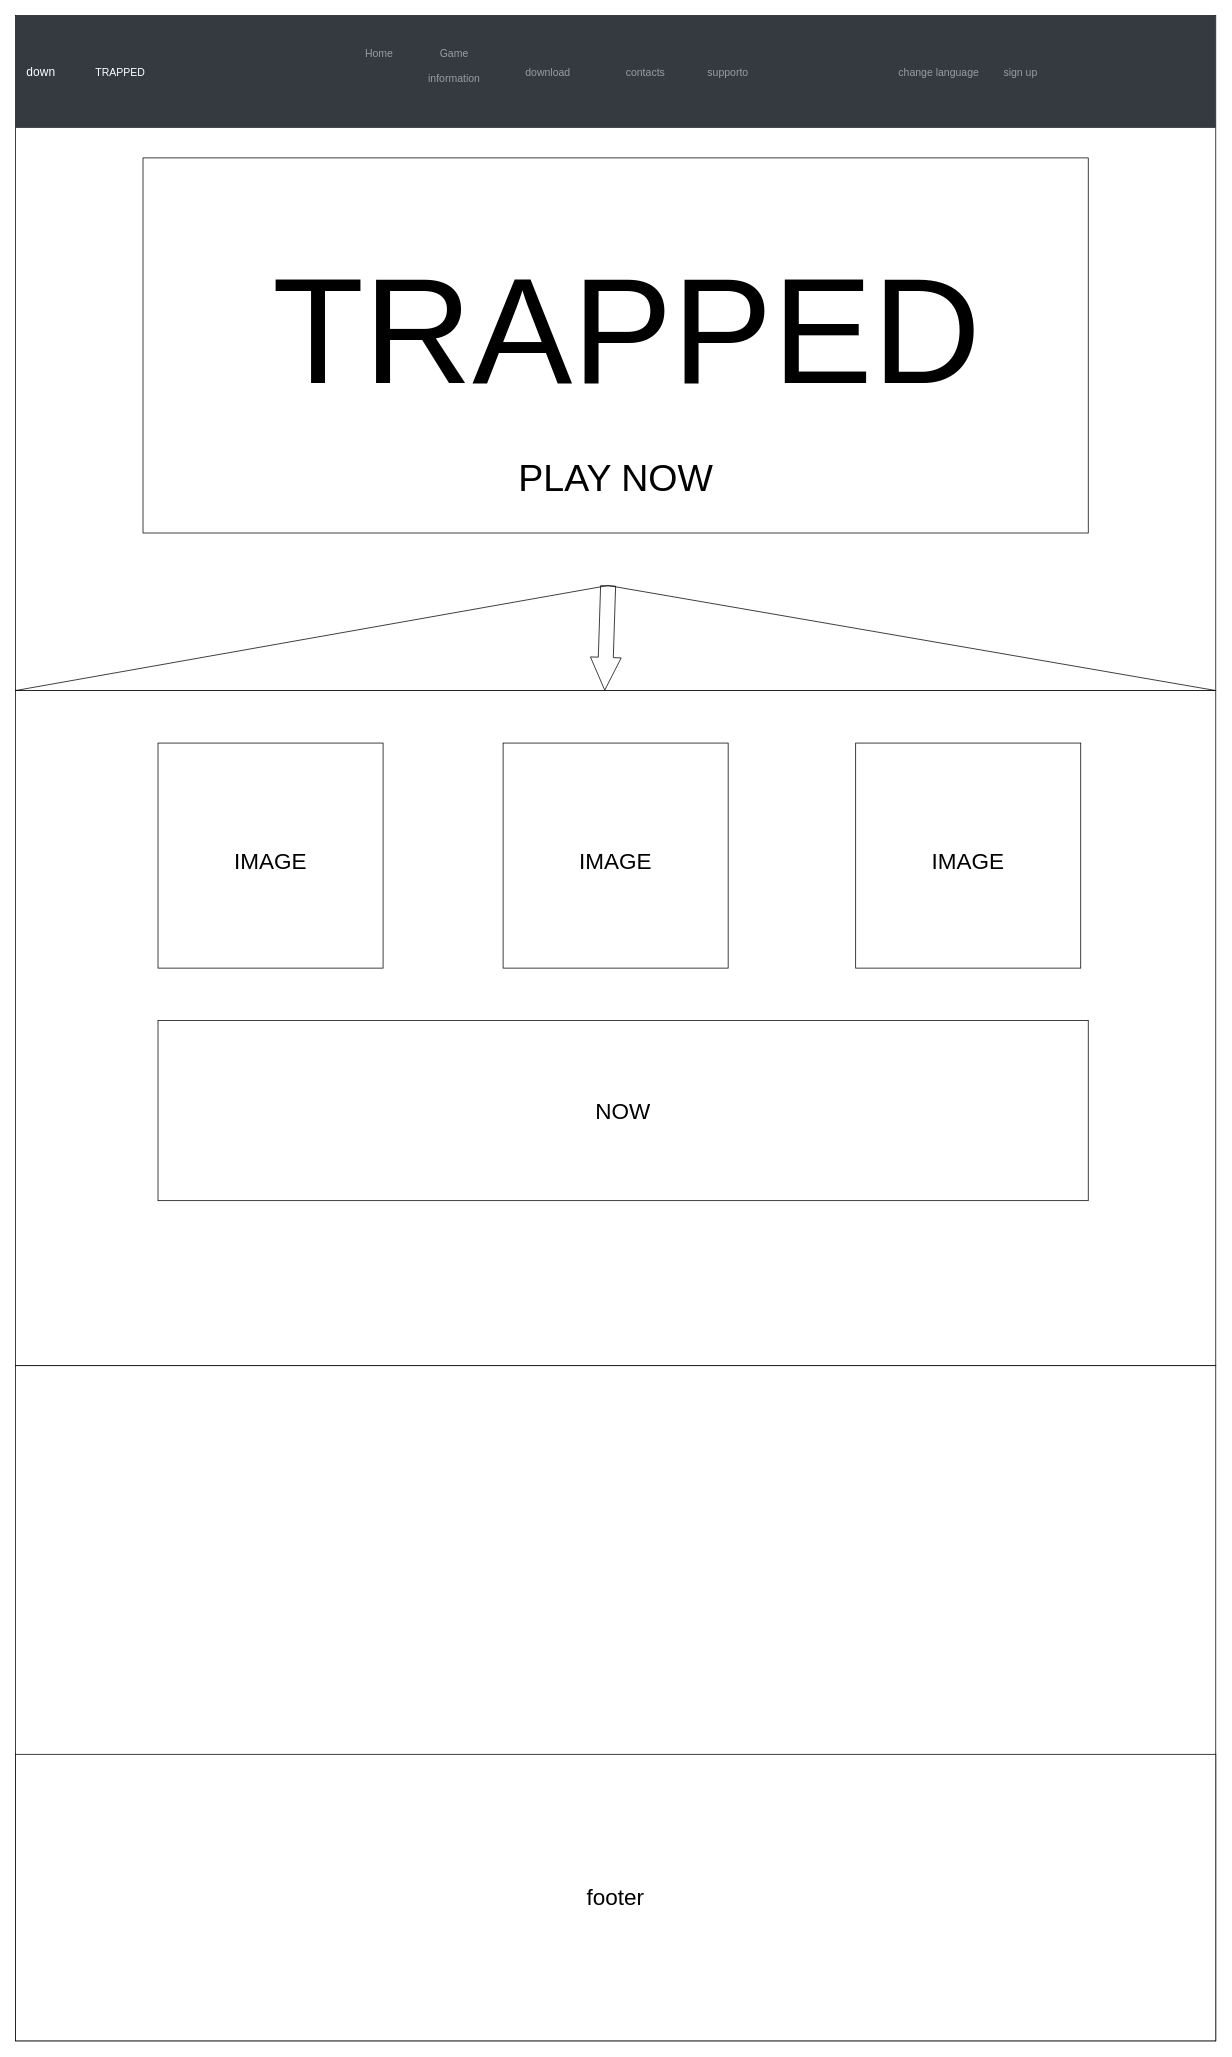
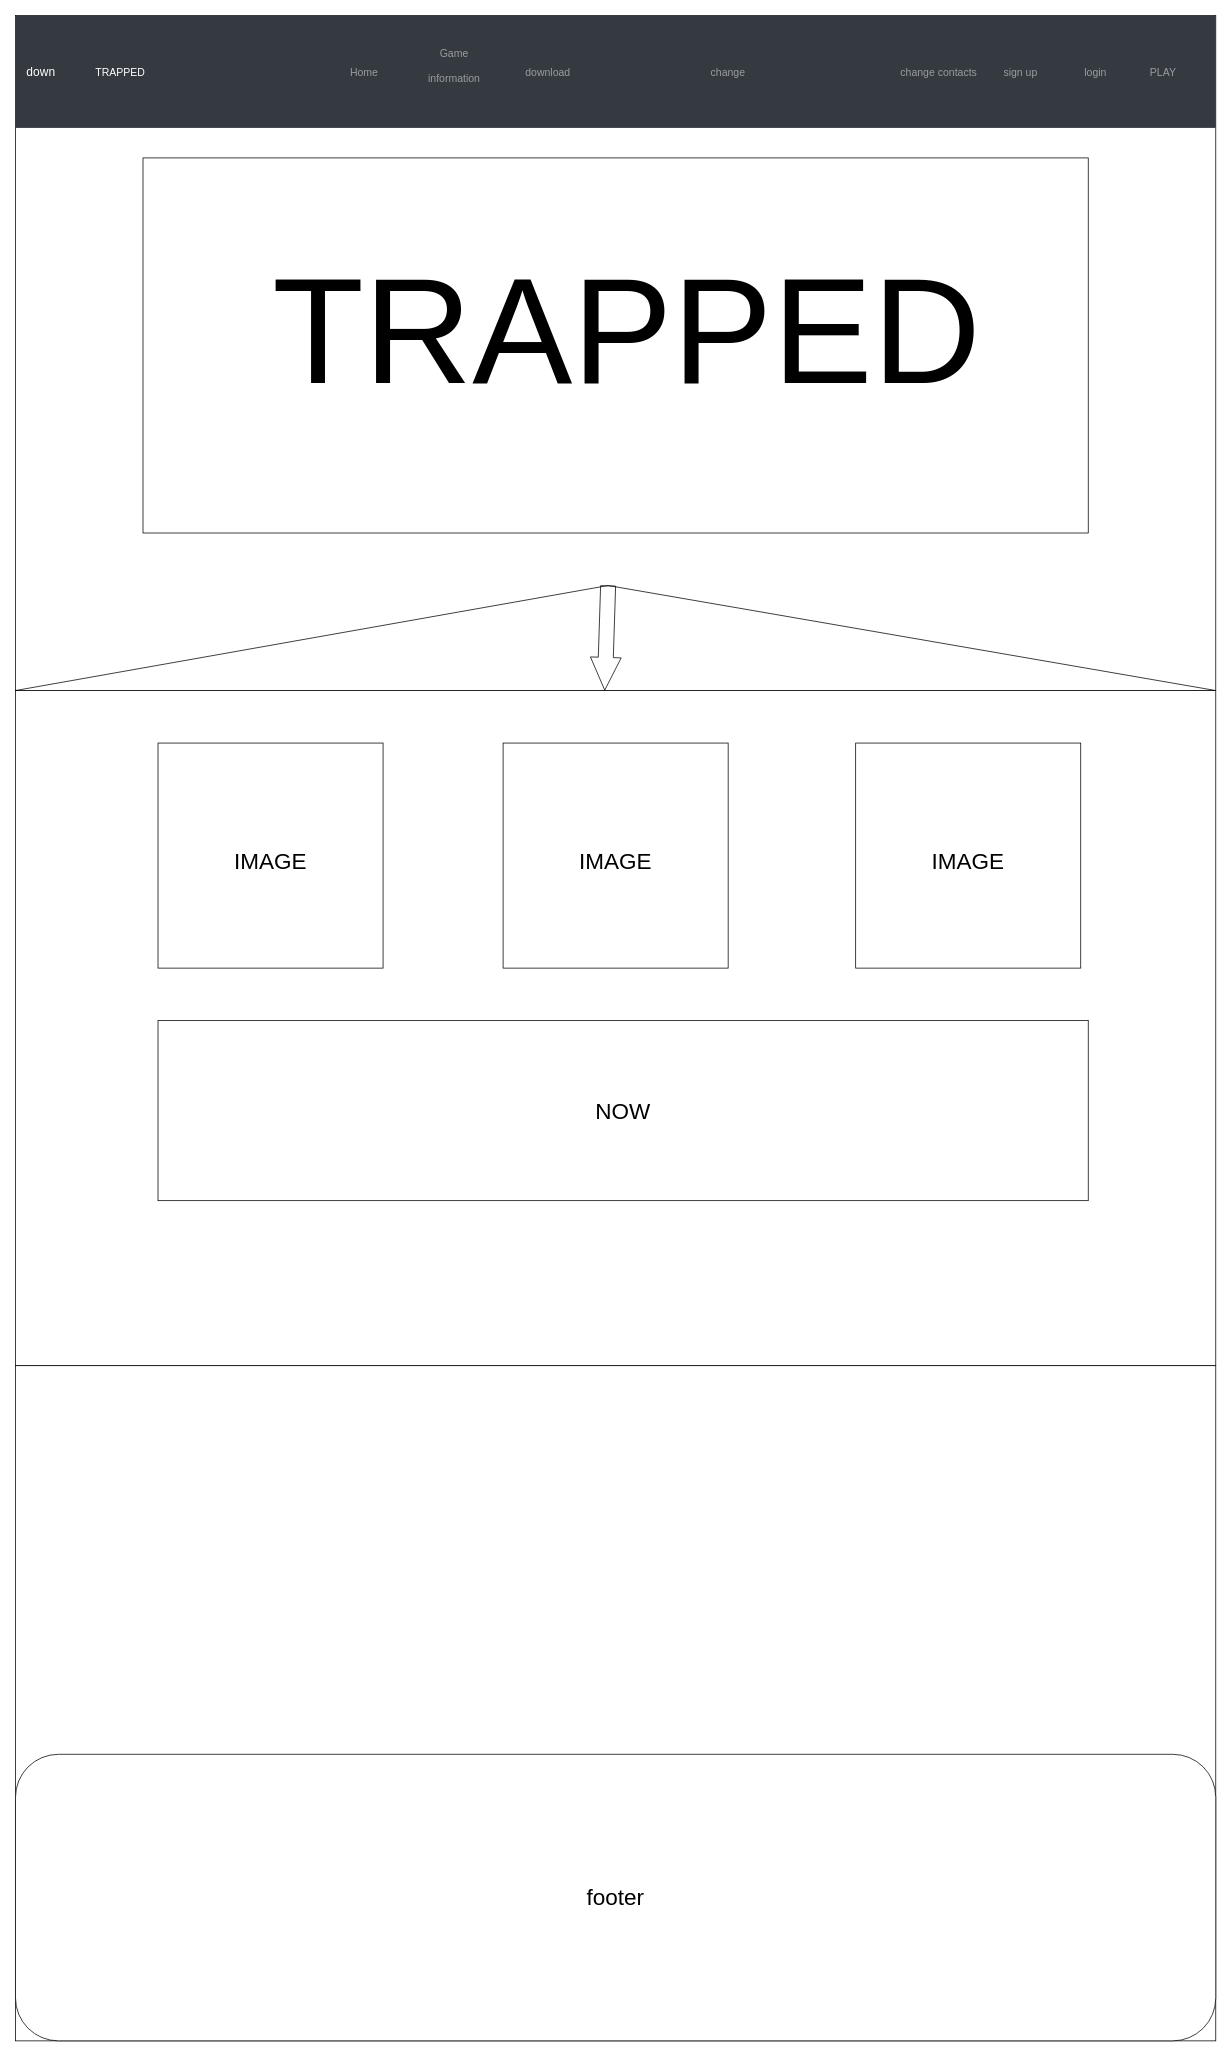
- <mxCell id="8" value="Home" style="fillColor=none;strokeColor=none;fontSize=14;fontColor=#9A9DA0;align=center;" vertex="1" parent="3"><mxGeometry x="450" y="30" width="70" height="40" as="geometry" /></mxCell>
+ <mxCell id="8" value="Home" style="fillColor=none;strokeColor=none;fontSize=14;fontColor=#9A9DA0;align=center;" vertex="1" parent="3"><mxGeometry x="430" y="55" width="70" height="40" as="geometry" /></mxCell>
- <mxCell id="10" value="contacts" style="fillColor=none;strokeColor=none;fontSize=14;fontColor=#9A9DA0;align=center;spacingRight=0;" vertex="1" parent="3"><mxGeometry x="800" y="55" width="80" height="40" as="geometry" /></mxCell>
- <mxCell id="12" value="supporto" style="fillColor=none;strokeColor=none;fontSize=14;fontColor=#9A9DA0;align=center;spacingRight=0;" vertex="1" parent="3"><mxGeometry x="910" y="55" width="80" height="40" as="geometry" /></mxCell>
+ <mxCell id="12" value="change" style="fillColor=none;strokeColor=none;fontSize=14;fontColor=#9A9DA0;align=center;spacingRight=0;" vertex="1" parent="3"><mxGeometry x="910" y="55" width="80" height="40" as="geometry" /></mxCell>
- <mxCell id="11" value="change language" style="fillColor=none;strokeColor=none;fontSize=14;fontColor=#9A9DA0;align=center;spacingRight=0;" vertex="1" parent="3"><mxGeometry x="1191" y="55" width="80" height="40" as="geometry" /></mxCell>
+ <mxCell id="11" value="change contacts" style="fillColor=none;strokeColor=none;fontSize=14;fontColor=#9A9DA0;align=center;spacingRight=0;" vertex="1" parent="3"><mxGeometry x="1191" y="55" width="80" height="40" as="geometry" /></mxCell>
+ <mxCell id="9" value="login" style="fillColor=none;strokeColor=none;fontSize=14;fontColor=#9A9DA0;align=center;" vertex="1" parent="3"><mxGeometry x="1400" y="55" width="80" height="40" as="geometry" /></mxCell>
+ <mxCell id="13" value="PLAY" style="fillColor=none;strokeColor=none;fontSize=14;fontColor=#9A9DA0;align=center;" vertex="1" parent="3"><mxGeometry x="1490" y="55" width="80" height="40" as="geometry" /></mxCell>
- <mxCell id="16" value="&lt;font style=&quot;font-size: 50px&quot;&gt;PLAY NOW&lt;/font&gt;" style="rounded=0;whiteSpace=wrap;html=1;fontSize=200;strokeColor=none;" vertex="1" parent="1"><mxGeometry x="522.5" y="560" width="595" height="50" as="geometry" /></mxCell>
- <mxCell id="25" value="footer" style="rounded=0;whiteSpace=wrap;html=1;fontSize=30;" vertex="1" parent="1"><mxGeometry x="20" y="2338" width="1600" height="382" as="geometry" /></mxCell>
+ <mxCell id="25" value="footer" style="whiteSpace=wrap;html=1;fontSize=30;rounded=1;" vertex="1" parent="1"><mxGeometry x="20" y="2338" width="1600" height="382" as="geometry" /></mxCell>
